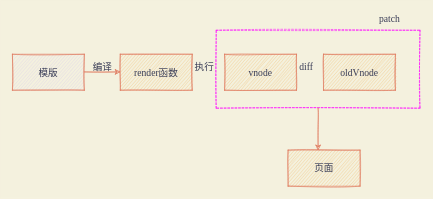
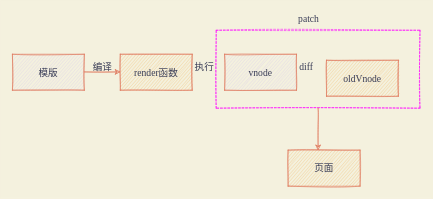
- <mxCell id="10" value="patch" style="text;html=1;align=center;verticalAlign=middle;resizable=0;points=[];autosize=1;fontFamily=杨任东竹石体;sketch=1;fontColor=#393C56;fontSize=16;" parent="1" vertex="1"><mxGeometry x="629" y="20" width="40" height="20" as="geometry" /></mxCell>
+ <mxCell id="10" value="patch" style="text;html=1;align=center;verticalAlign=middle;resizable=0;points=[];autosize=1;fontFamily=杨任东竹石体;sketch=1;fontColor=#393C56;fontSize=16;" parent="1" vertex="1"><mxGeometry x="494" y="20" width="40" height="20" as="geometry" /></mxCell>
- <mxCell id="6" value="vnode" style="rounded=0;whiteSpace=wrap;html=1;fontFamily=杨任东竹石体;sketch=1;fillColor=#F2CC8F;strokeColor=#E07A5F;fontColor=#393C56;fontSize=16;" parent="1" vertex="1"><mxGeometry x="374" y="90" width="120" height="60" as="geometry" /></mxCell>
+ <mxCell id="6" value="vnode" style="rounded=0;whiteSpace=wrap;html=1;fontFamily=杨任东竹石体;sketch=1;fillColor=#e1d5e7;strokeColor=#E07A5F;fontColor=#393C56;fontSize=16;" parent="1" vertex="1"><mxGeometry x="374" y="90" width="120" height="60" as="geometry" /></mxCell>
- <mxCell id="11" value="oldVnode" style="rounded=0;whiteSpace=wrap;html=1;fontFamily=杨任东竹石体;sketch=1;fillColor=#F2CC8F;strokeColor=#E07A5F;fontColor=#393C56;fontSize=16;" parent="1" vertex="1"><mxGeometry x="539" y="90" width="120" height="60" as="geometry" /></mxCell>
+ <mxCell id="11" value="oldVnode" style="rounded=0;whiteSpace=wrap;html=1;fontFamily=杨任东竹石体;sketch=1;fillColor=#F2CC8F;strokeColor=#E07A5F;fontColor=#393C56;fontSize=16;" parent="1" vertex="1"><mxGeometry x="544" y="100" width="120" height="60" as="geometry" /></mxCell>
